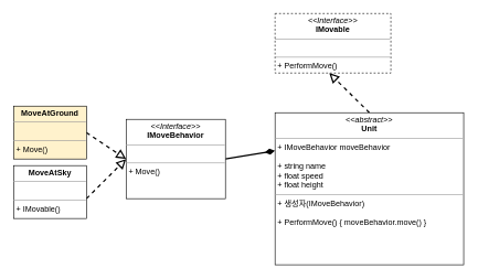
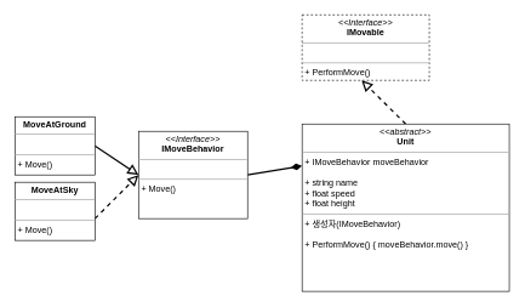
- <mxCell id="8" value="&lt;p style=&quot;margin: 0px ; margin-top: 4px ; text-align: center&quot;&gt;&lt;b&gt;MoveAtGround&lt;/b&gt;&lt;/p&gt;&lt;hr size=&quot;1&quot;&gt;&lt;p style=&quot;margin: 0px ; margin-left: 4px&quot;&gt;&lt;br&gt;&lt;/p&gt;&lt;hr size=&quot;1&quot;&gt;&lt;p style=&quot;margin: 0px ; margin-left: 4px&quot;&gt;+ &lt;span&gt;Move()&lt;/span&gt;&lt;/p&gt;" style="verticalAlign=top;align=left;overflow=fill;fontSize=12;fontFamily=Helvetica;html=1;fillColor=#fff2cc;" vertex="1" parent="1"><mxGeometry x="20" y="160" width="110" height="80" as="geometry" /></mxCell>
+ <mxCell id="8" value="&lt;p style=&quot;margin: 0px ; margin-top: 4px ; text-align: center&quot;&gt;&lt;b&gt;MoveAtGround&lt;/b&gt;&lt;/p&gt;&lt;hr size=&quot;1&quot;&gt;&lt;p style=&quot;margin: 0px ; margin-left: 4px&quot;&gt;&lt;br&gt;&lt;/p&gt;&lt;hr size=&quot;1&quot;&gt;&lt;p style=&quot;margin: 0px ; margin-left: 4px&quot;&gt;+ &lt;span&gt;Move()&lt;/span&gt;&lt;/p&gt;" style="verticalAlign=top;align=left;overflow=fill;fontSize=12;fontFamily=Helvetica;html=1;" vertex="1" parent="1"><mxGeometry x="20" y="160" width="110" height="80" as="geometry" /></mxCell>
- <mxCell id="7" style="edgeStyle=none;rounded=0;orthogonalLoop=1;jettySize=auto;html=1;exitX=1;exitY=0.5;exitDx=0;exitDy=0;entryX=0;entryY=0.5;entryDx=0;entryDy=0;dashed=1;endArrow=block;endFill=0;strokeWidth=2;endSize=10;startSize=6;" edge="1" parent="1" source="8" target="6"><mxGeometry relative="1" as="geometry" /></mxCell>
+ <mxCell id="7" style="edgeStyle=none;rounded=0;orthogonalLoop=1;jettySize=auto;html=1;exitX=1;exitY=0.5;exitDx=0;exitDy=0;entryX=0;entryY=0.5;entryDx=0;entryDy=0;dashed=0;endArrow=block;endFill=0;strokeWidth=2;endSize=10;startSize=6;" edge="1" parent="1" source="8" target="6"><mxGeometry relative="1" as="geometry" /></mxCell>
- <mxCell id="10" value="&lt;p style=&quot;margin: 0px ; margin-top: 4px ; text-align: center&quot;&gt;&lt;b&gt;MoveAtSky&lt;/b&gt;&lt;/p&gt;&lt;hr size=&quot;1&quot;&gt;&lt;p style=&quot;margin: 0px ; margin-left: 4px&quot;&gt;&lt;br&gt;&lt;/p&gt;&lt;hr size=&quot;1&quot;&gt;&lt;p style=&quot;margin: 0px ; margin-left: 4px&quot;&gt;+ IMovable()&lt;/p&gt;" style="verticalAlign=top;align=left;overflow=fill;fontSize=12;fontFamily=Helvetica;html=1;" vertex="1" parent="1"><mxGeometry x="20" y="250" width="110" height="80" as="geometry" /></mxCell>
+ <mxCell id="10" value="&lt;p style=&quot;margin: 0px ; margin-top: 4px ; text-align: center&quot;&gt;&lt;b&gt;MoveAtSky&lt;/b&gt;&lt;/p&gt;&lt;hr size=&quot;1&quot;&gt;&lt;p style=&quot;margin: 0px ; margin-left: 4px&quot;&gt;&lt;br&gt;&lt;/p&gt;&lt;hr size=&quot;1&quot;&gt;&lt;p style=&quot;margin: 0px ; margin-left: 4px&quot;&gt;+ Move()&lt;/p&gt;" style="verticalAlign=top;align=left;overflow=fill;fontSize=12;fontFamily=Helvetica;html=1;" vertex="1" parent="1"><mxGeometry x="20" y="250" width="110" height="80" as="geometry" /></mxCell>
